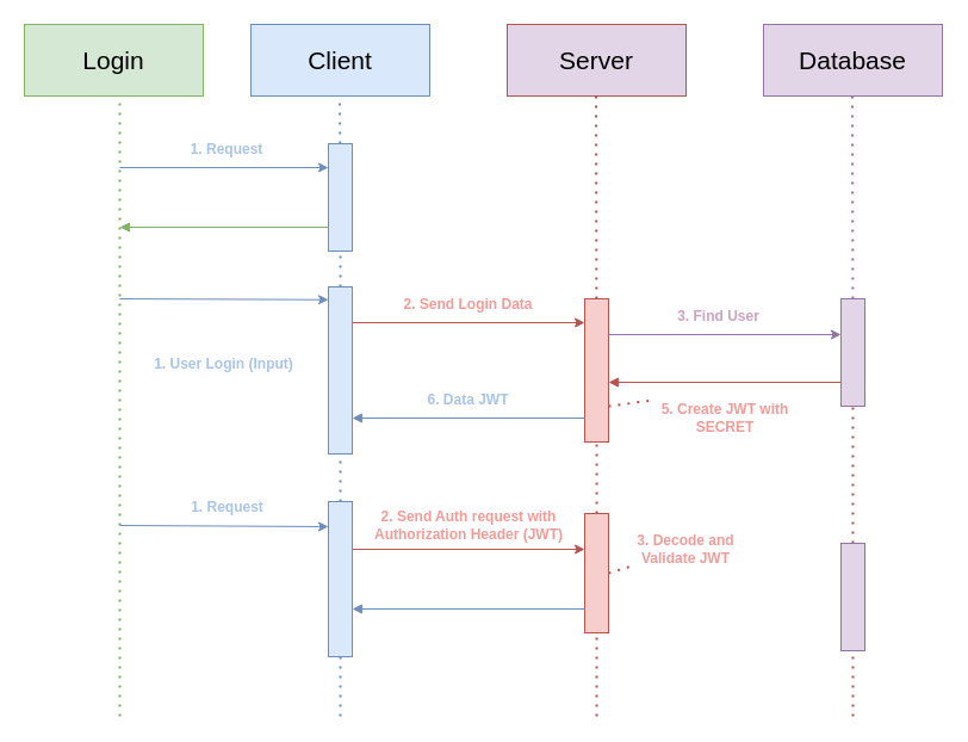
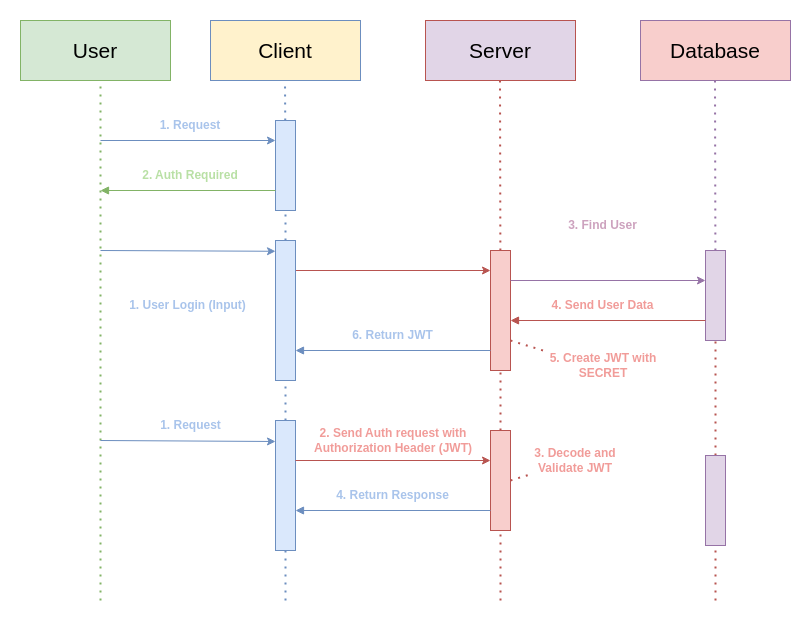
- <mxCell id="2" value="&lt;font style=&quot;font-size: 21px;&quot;&gt;Login&lt;/font&gt;" style="rounded=0;whiteSpace=wrap;html=1;fillColor=#d5e8d4;strokeColor=#82b366;" vertex="1" parent="1"><mxGeometry x="20" y="20" width="150" height="60" as="geometry" /></mxCell>
+ <mxCell id="2" value="&lt;font style=&quot;font-size: 21px;&quot;&gt;User&lt;/font&gt;" style="rounded=0;whiteSpace=wrap;html=1;fillColor=#d5e8d4;strokeColor=#82b366;" vertex="1" parent="1"><mxGeometry x="20" y="20" width="150" height="60" as="geometry" /></mxCell>
- <mxCell id="3" value="&lt;font style=&quot;font-size: 21px;&quot;&gt;Client&lt;/font&gt;" style="rounded=0;whiteSpace=wrap;html=1;fillColor=#dae8fc;strokeColor=#6c8ebf;" vertex="1" parent="1"><mxGeometry x="210" y="20" width="150" height="60" as="geometry" /></mxCell>
+ <mxCell id="3" value="&lt;font style=&quot;font-size: 21px;&quot;&gt;Client&lt;/font&gt;" style="rounded=0;whiteSpace=wrap;html=1;fillColor=#fff2cc;strokeColor=#6c8ebf;" vertex="1" parent="1"><mxGeometry x="210" y="20" width="150" height="60" as="geometry" /></mxCell>
- <mxCell id="5" value="&lt;font style=&quot;font-size: 21px;&quot;&gt;Database&lt;/font&gt;" style="rounded=0;whiteSpace=wrap;html=1;fillColor=#e1d5e7;strokeColor=#9673a6;" vertex="1" parent="1"><mxGeometry x="640" y="20" width="150" height="60" as="geometry" /></mxCell>
+ <mxCell id="5" value="&lt;font style=&quot;font-size: 21px;&quot;&gt;Database&lt;/font&gt;" style="rounded=0;whiteSpace=wrap;html=1;fillColor=#f8cecc;strokeColor=#9673a6;" vertex="1" parent="1"><mxGeometry x="640" y="20" width="150" height="60" as="geometry" /></mxCell>
+ <mxCell id="15" value="&lt;b style=&quot;&quot;&gt;&lt;font color=&quot;#b9e0a5&quot;&gt;2. Auth Required&lt;/font&gt;&lt;/b&gt;" style="text;strokeColor=none;align=center;fillColor=none;html=1;verticalAlign=middle;whiteSpace=wrap;rounded=0;" vertex="1" parent="1"><mxGeometry x="120" y="160" width="140" height="30" as="geometry" /></mxCell>
- <mxCell id="25" value="&lt;b style=&quot;&quot;&gt;&lt;font color=&quot;#f19c99&quot;&gt;2. Send Login Data&lt;/font&gt;&lt;/b&gt;" style="text;strokeColor=none;align=center;fillColor=none;html=1;verticalAlign=middle;whiteSpace=wrap;rounded=0;" vertex="1" parent="1"><mxGeometry x="320" y="240" width="145" height="30" as="geometry" /></mxCell>
- <mxCell id="27" value="&lt;b style=&quot;&quot;&gt;&lt;font color=&quot;#cda2be&quot;&gt;3. Find User&lt;/font&gt;&lt;/b&gt;" style="text;strokeColor=none;align=center;fillColor=none;html=1;verticalAlign=middle;whiteSpace=wrap;rounded=0;" vertex="1" parent="1"><mxGeometry x="530" y="250" width="145" height="30" as="geometry" /></mxCell>
+ <mxCell id="27" value="&lt;b style=&quot;&quot;&gt;&lt;font color=&quot;#cda2be&quot;&gt;3. Find User&lt;/font&gt;&lt;/b&gt;" style="text;strokeColor=none;align=center;fillColor=none;html=1;verticalAlign=middle;whiteSpace=wrap;rounded=0;" vertex="1" parent="1"><mxGeometry x="530" y="210" width="145" height="30" as="geometry" /></mxCell>
+ <mxCell id="29" value="&lt;b style=&quot;&quot;&gt;&lt;font color=&quot;#f19c99&quot;&gt;4. Send User Data&lt;/font&gt;&lt;/b&gt;" style="text;strokeColor=none;align=center;fillColor=none;html=1;verticalAlign=middle;whiteSpace=wrap;rounded=0;" vertex="1" parent="1"><mxGeometry x="530" y="290" width="145" height="30" as="geometry" /></mxCell>
- <mxCell id="33" value="&lt;b style=&quot;&quot;&gt;&lt;font color=&quot;#a9c4eb&quot;&gt;6. Data JWT&lt;/font&gt;&lt;/b&gt;" style="text;strokeColor=none;align=center;fillColor=none;html=1;verticalAlign=middle;whiteSpace=wrap;rounded=0;" vertex="1" parent="1"><mxGeometry x="320" y="320" width="145" height="30" as="geometry" /></mxCell>
+ <mxCell id="33" value="&lt;b style=&quot;&quot;&gt;&lt;font color=&quot;#a9c4eb&quot;&gt;6. Return JWT&lt;/font&gt;&lt;/b&gt;" style="text;strokeColor=none;align=center;fillColor=none;html=1;verticalAlign=middle;whiteSpace=wrap;rounded=0;" vertex="1" parent="1"><mxGeometry x="320" y="320" width="145" height="30" as="geometry" /></mxCell>
- <mxCell id="32" value="&lt;b style=&quot;&quot;&gt;&lt;font color=&quot;#f19c99&quot;&gt;5. Create JWT with SECRET&lt;/font&gt;&lt;/b&gt;" style="text;strokeColor=none;align=center;fillColor=none;html=1;verticalAlign=middle;whiteSpace=wrap;rounded=0;" vertex="1" parent="1"><mxGeometry x="547.5" y="335" width="120" height="30" as="geometry" /></mxCell>
+ <mxCell id="32" value="&lt;b style=&quot;&quot;&gt;&lt;font color=&quot;#f19c99&quot;&gt;5. Create JWT with SECRET&lt;/font&gt;&lt;/b&gt;" style="text;strokeColor=none;align=center;fillColor=none;html=1;verticalAlign=middle;whiteSpace=wrap;rounded=0;" vertex="1" parent="1"><mxGeometry x="542.5" y="350" width="120" height="30" as="geometry" /></mxCell>
+ <mxCell id="47" value="&lt;b style=&quot;&quot;&gt;&lt;font color=&quot;#a9c4eb&quot;&gt;4. Return Response&lt;/font&gt;&lt;/b&gt;" style="text;strokeColor=none;align=center;fillColor=none;html=1;verticalAlign=middle;whiteSpace=wrap;rounded=0;" vertex="1" parent="1"><mxGeometry x="320" y="480" width="145" height="30" as="geometry" /></mxCell>
